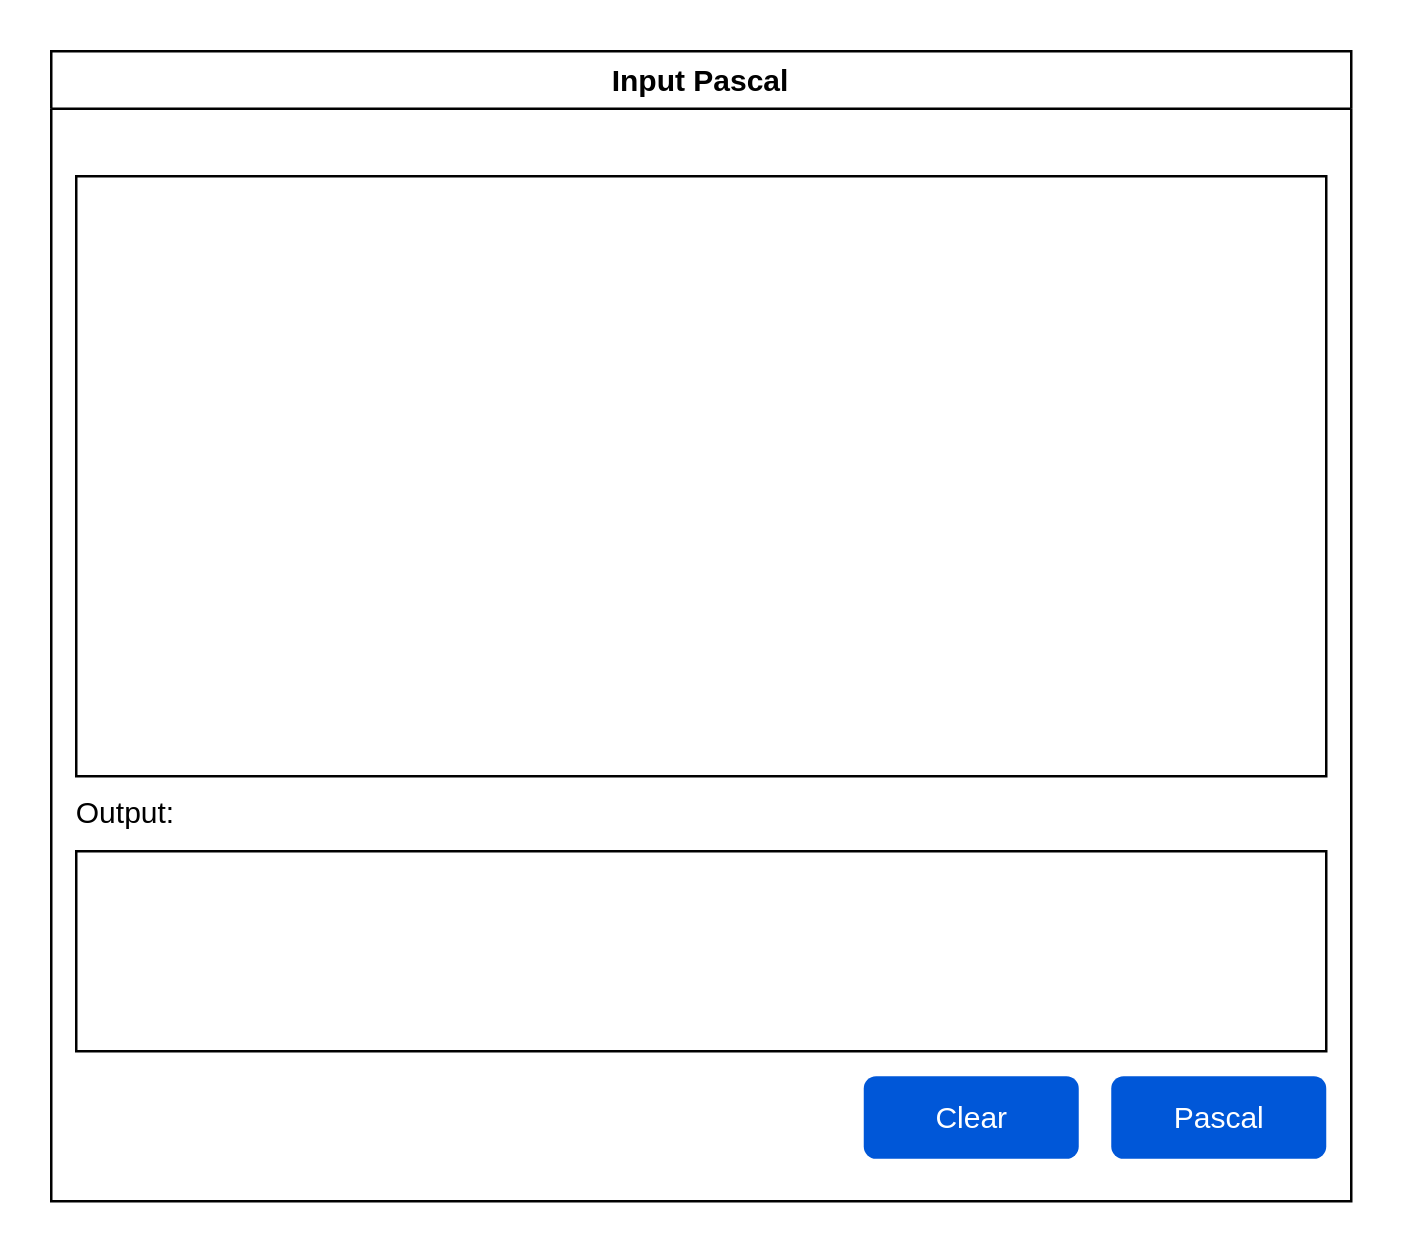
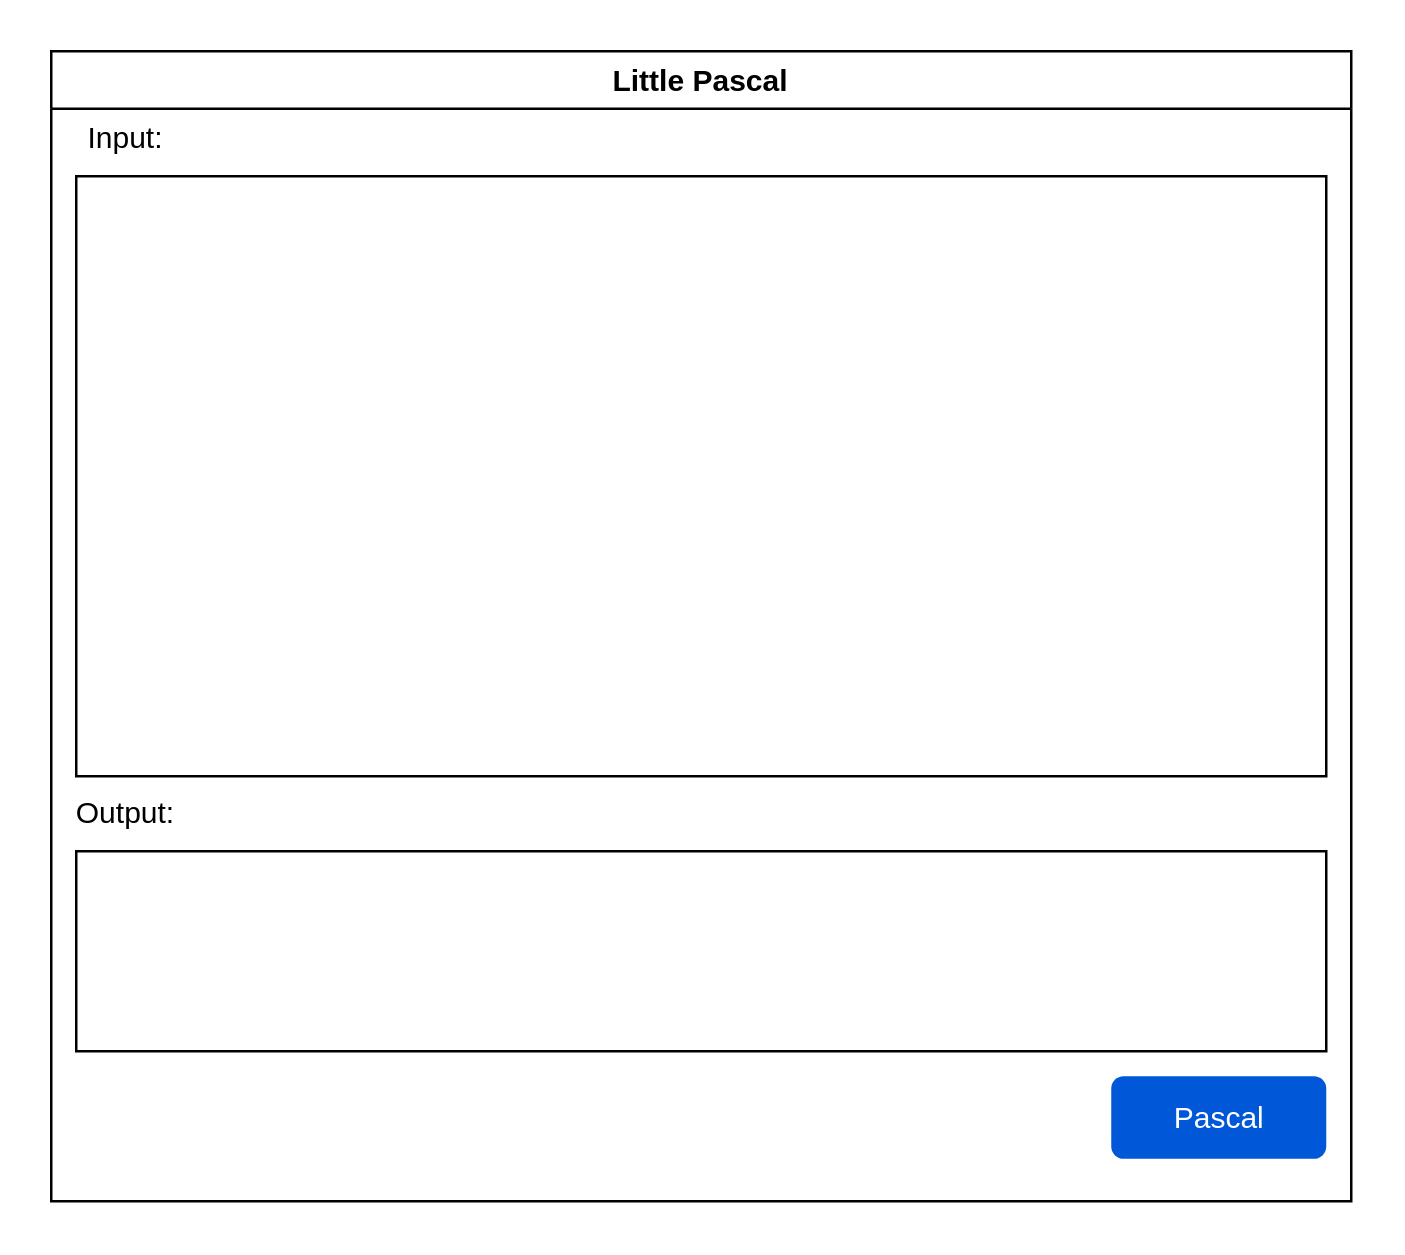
- <mxCell id="2" value="Input Pascal" style="swimlane;" vertex="1" parent="1"><mxGeometry x="20" y="20" width="520" height="460" as="geometry" /></mxCell>
+ <mxCell id="2" value="Little Pascal" style="swimlane;" vertex="1" parent="1"><mxGeometry x="20" y="20" width="520" height="460" as="geometry" /></mxCell>
+ <mxCell id="8" value="Input:" style="text;html=1;strokeColor=none;fillColor=none;align=center;verticalAlign=middle;whiteSpace=wrap;rounded=0;" vertex="1" parent="2"><mxGeometry y="20" width="60" height="30" as="geometry" /></mxCell>
- <mxCell id="5" value="Clear" style="rounded=1;fillColor=#0057D8;strokeColor=none;html=1;fontColor=#ffffff;align=center;verticalAlign=middle;fontStyle=0;fontSize=12;sketch=0;" vertex="1" parent="2"><mxGeometry x="325" y="410" width="86" height="33" as="geometry" /></mxCell>
